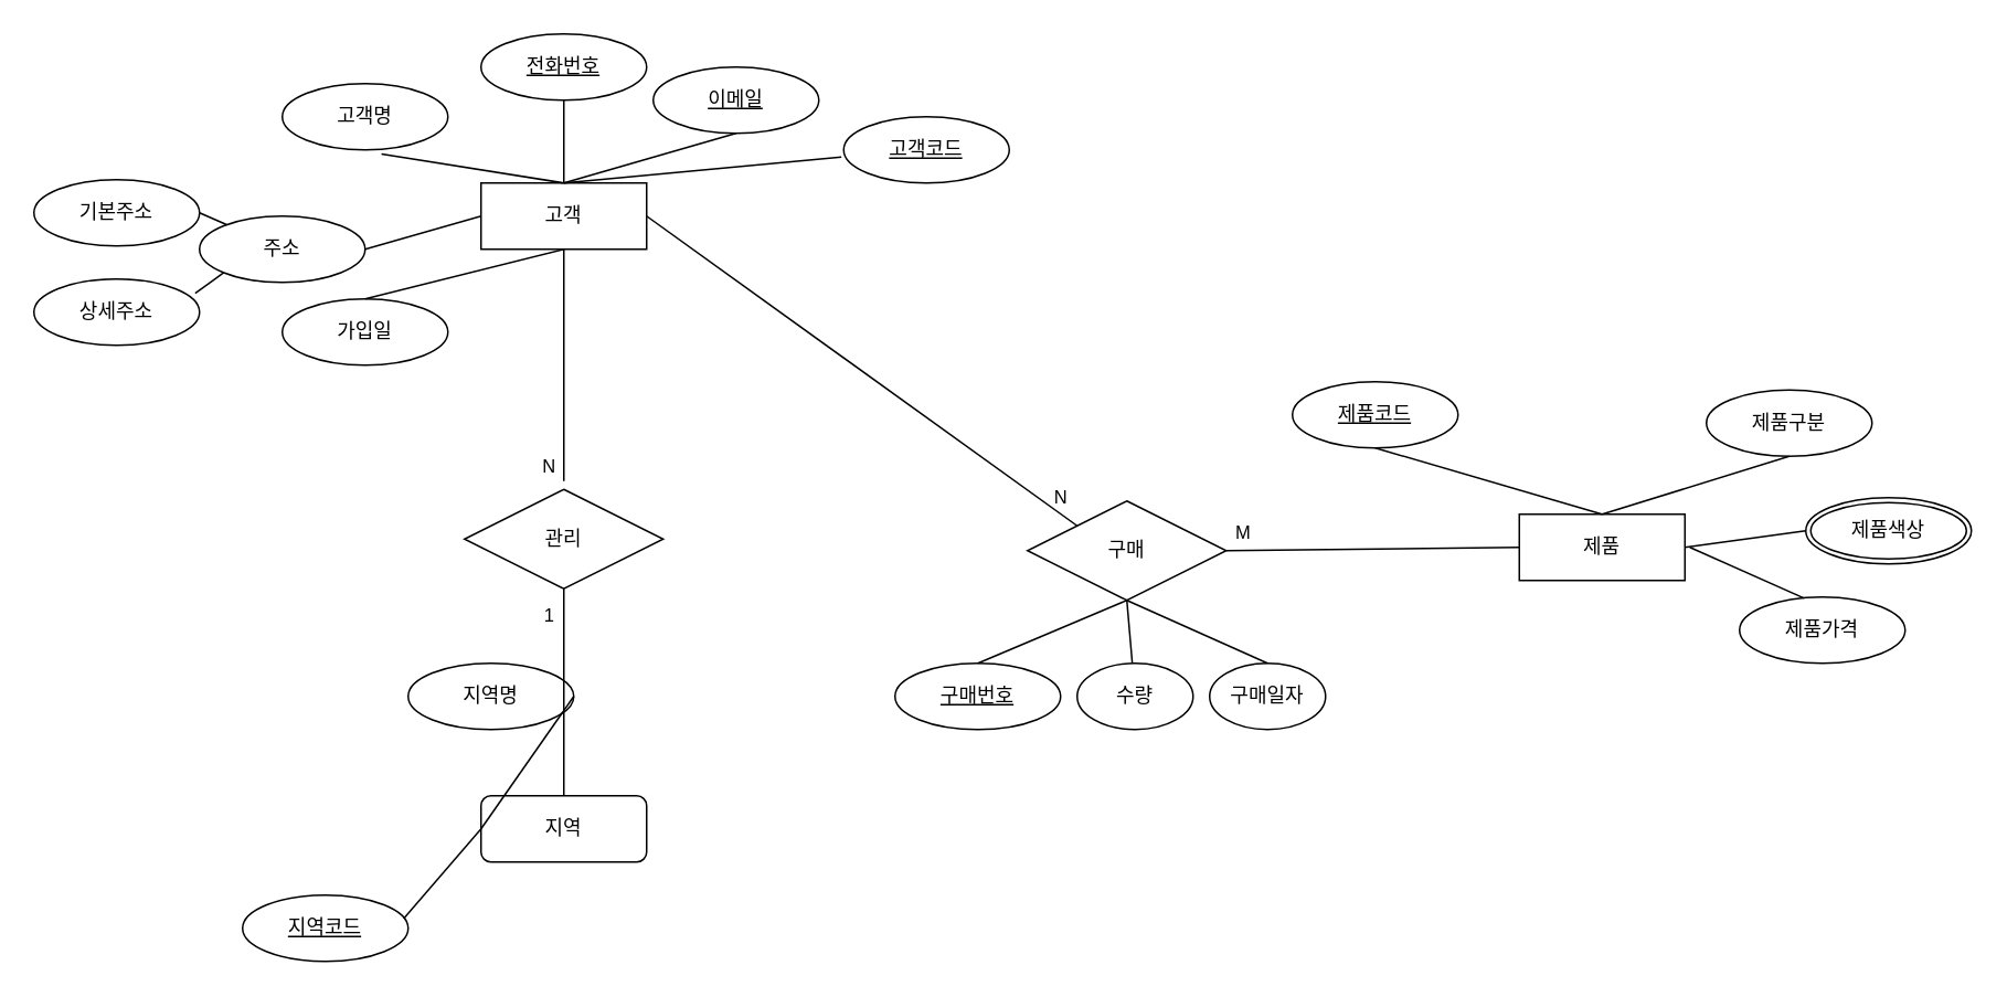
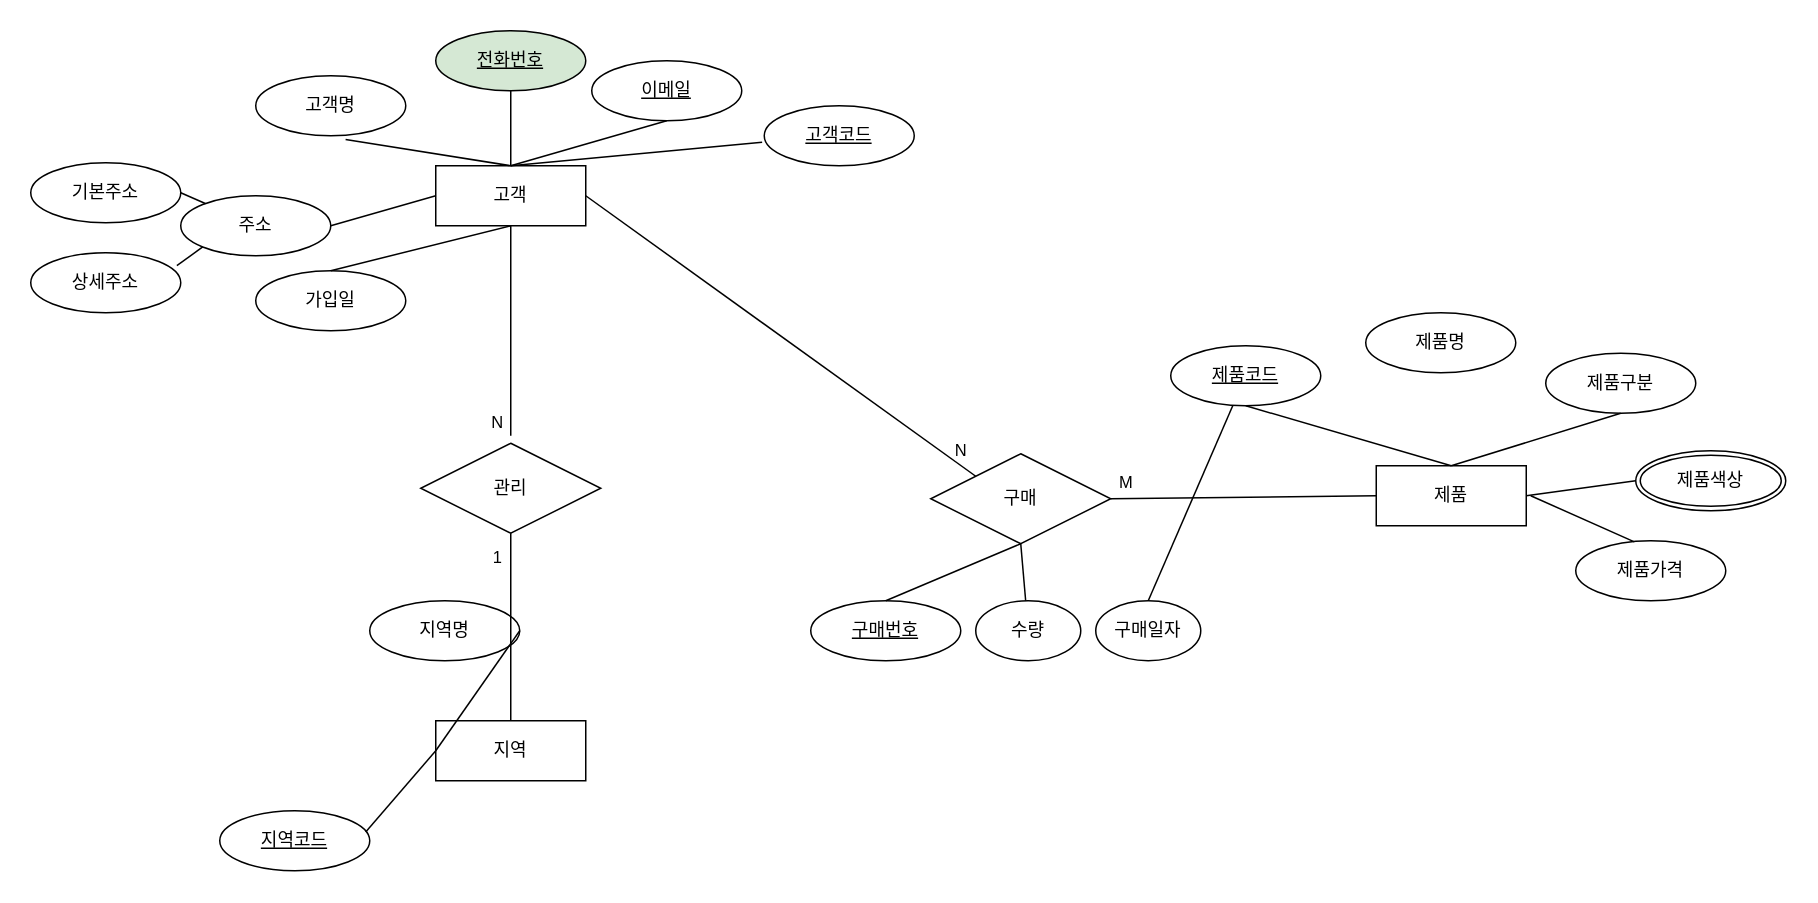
- <mxCell id="3" value="전화번호" style="ellipse;whiteSpace=wrap;html=1;align=center;fontStyle=4;" parent="1" vertex="1"><mxGeometry x="290" y="20" width="100" height="40" as="geometry" /></mxCell>
+ <mxCell id="3" value="전화번호" style="ellipse;whiteSpace=wrap;html=1;align=center;fontStyle=4;fillColor=#d5e8d4;" parent="1" vertex="1"><mxGeometry x="290" y="20" width="100" height="40" as="geometry" /></mxCell>
+ <mxCell id="25" value="제품명" style="ellipse;whiteSpace=wrap;html=1;align=center;" parent="1" vertex="1"><mxGeometry x="910" y="208" width="100" height="40" as="geometry" /></mxCell>
- <mxCell id="49" value="" style="endArrow=none;html=1;rounded=0;entryX=0.5;entryY=1;entryDx=0;entryDy=0;exitX=0.5;exitY=0;exitDx=0;exitDy=0;" parent="1" source="46" target="43" edge="1"><mxGeometry relative="1" as="geometry"><mxPoint x="693" y="410" as="sourcePoint" /><mxPoint x="690" y="372" as="targetPoint" /></mxGeometry></mxCell>
+ <mxCell id="49" value="" style="endArrow=none;html=1;rounded=0;exitX=0.5;exitY=0;exitDx=0;exitDy=0;" parent="1" source="46" target="26" edge="1"><mxGeometry relative="1" as="geometry"><mxPoint x="693" y="410" as="sourcePoint" /><mxPoint x="690" y="372" as="targetPoint" /></mxGeometry></mxCell>
- <mxCell id="19" value="지역" style="whiteSpace=wrap;html=1;align=center;rounded=1;" parent="1" vertex="1"><mxGeometry x="290" y="480" width="100" height="40" as="geometry" /></mxCell>
+ <mxCell id="19" value="지역" style="whiteSpace=wrap;html=1;align=center;" parent="1" vertex="1"><mxGeometry x="290" y="480" width="100" height="40" as="geometry" /></mxCell>
